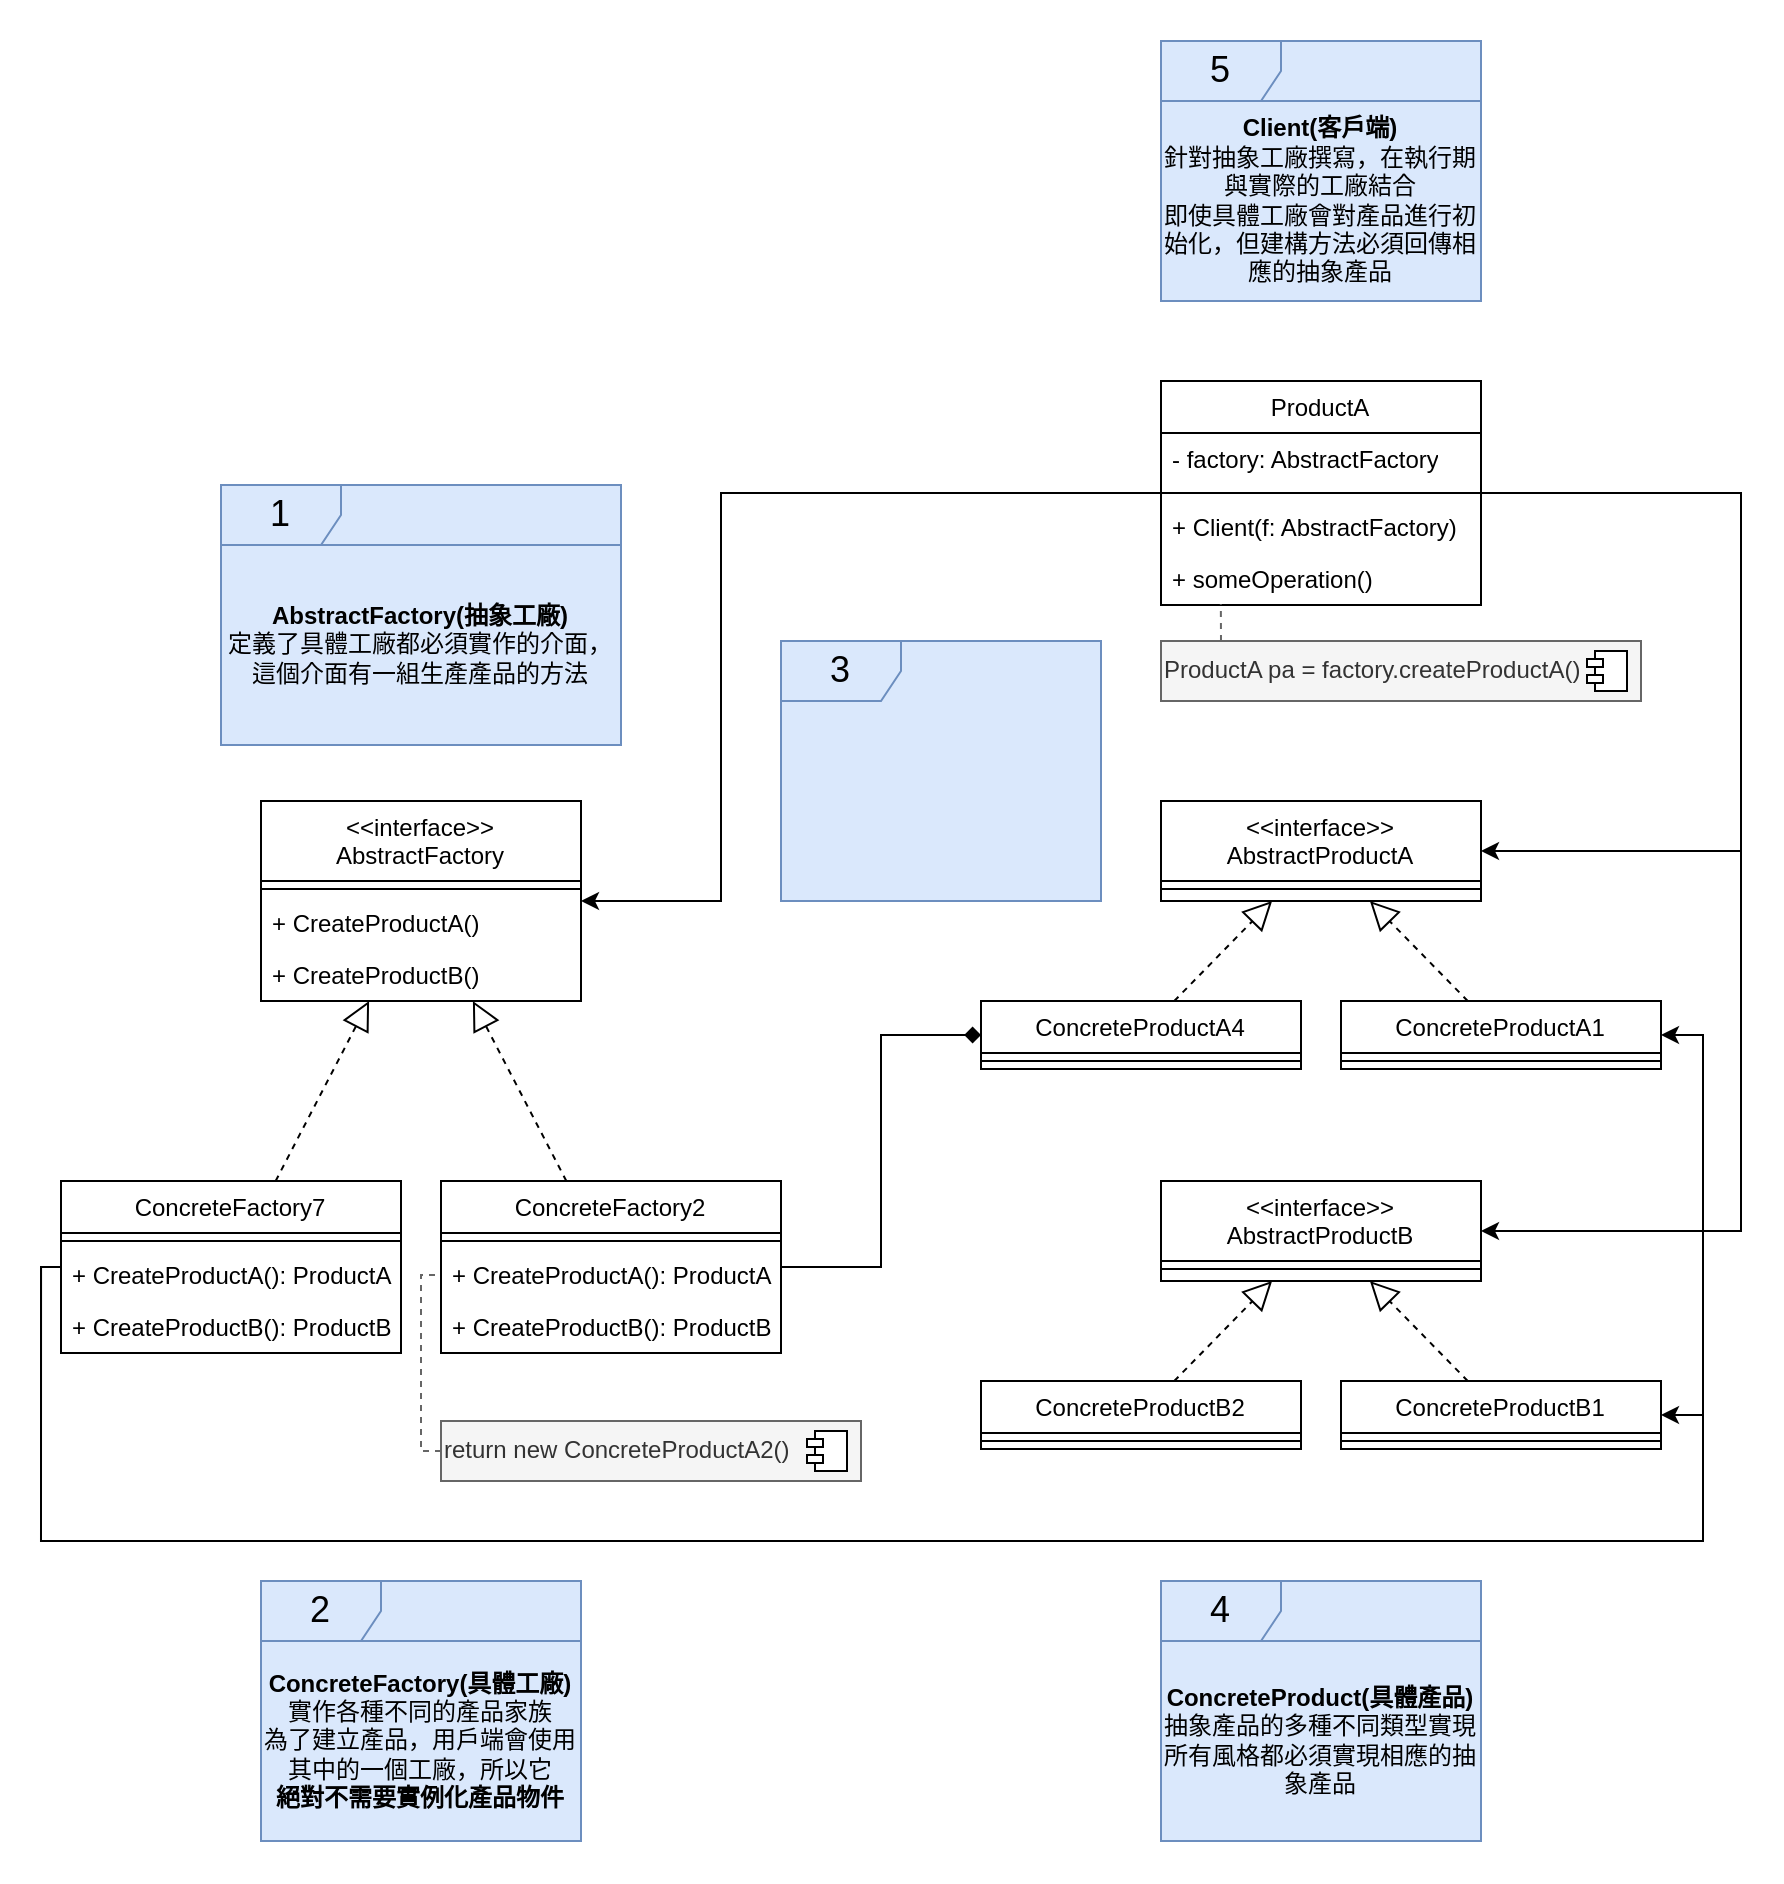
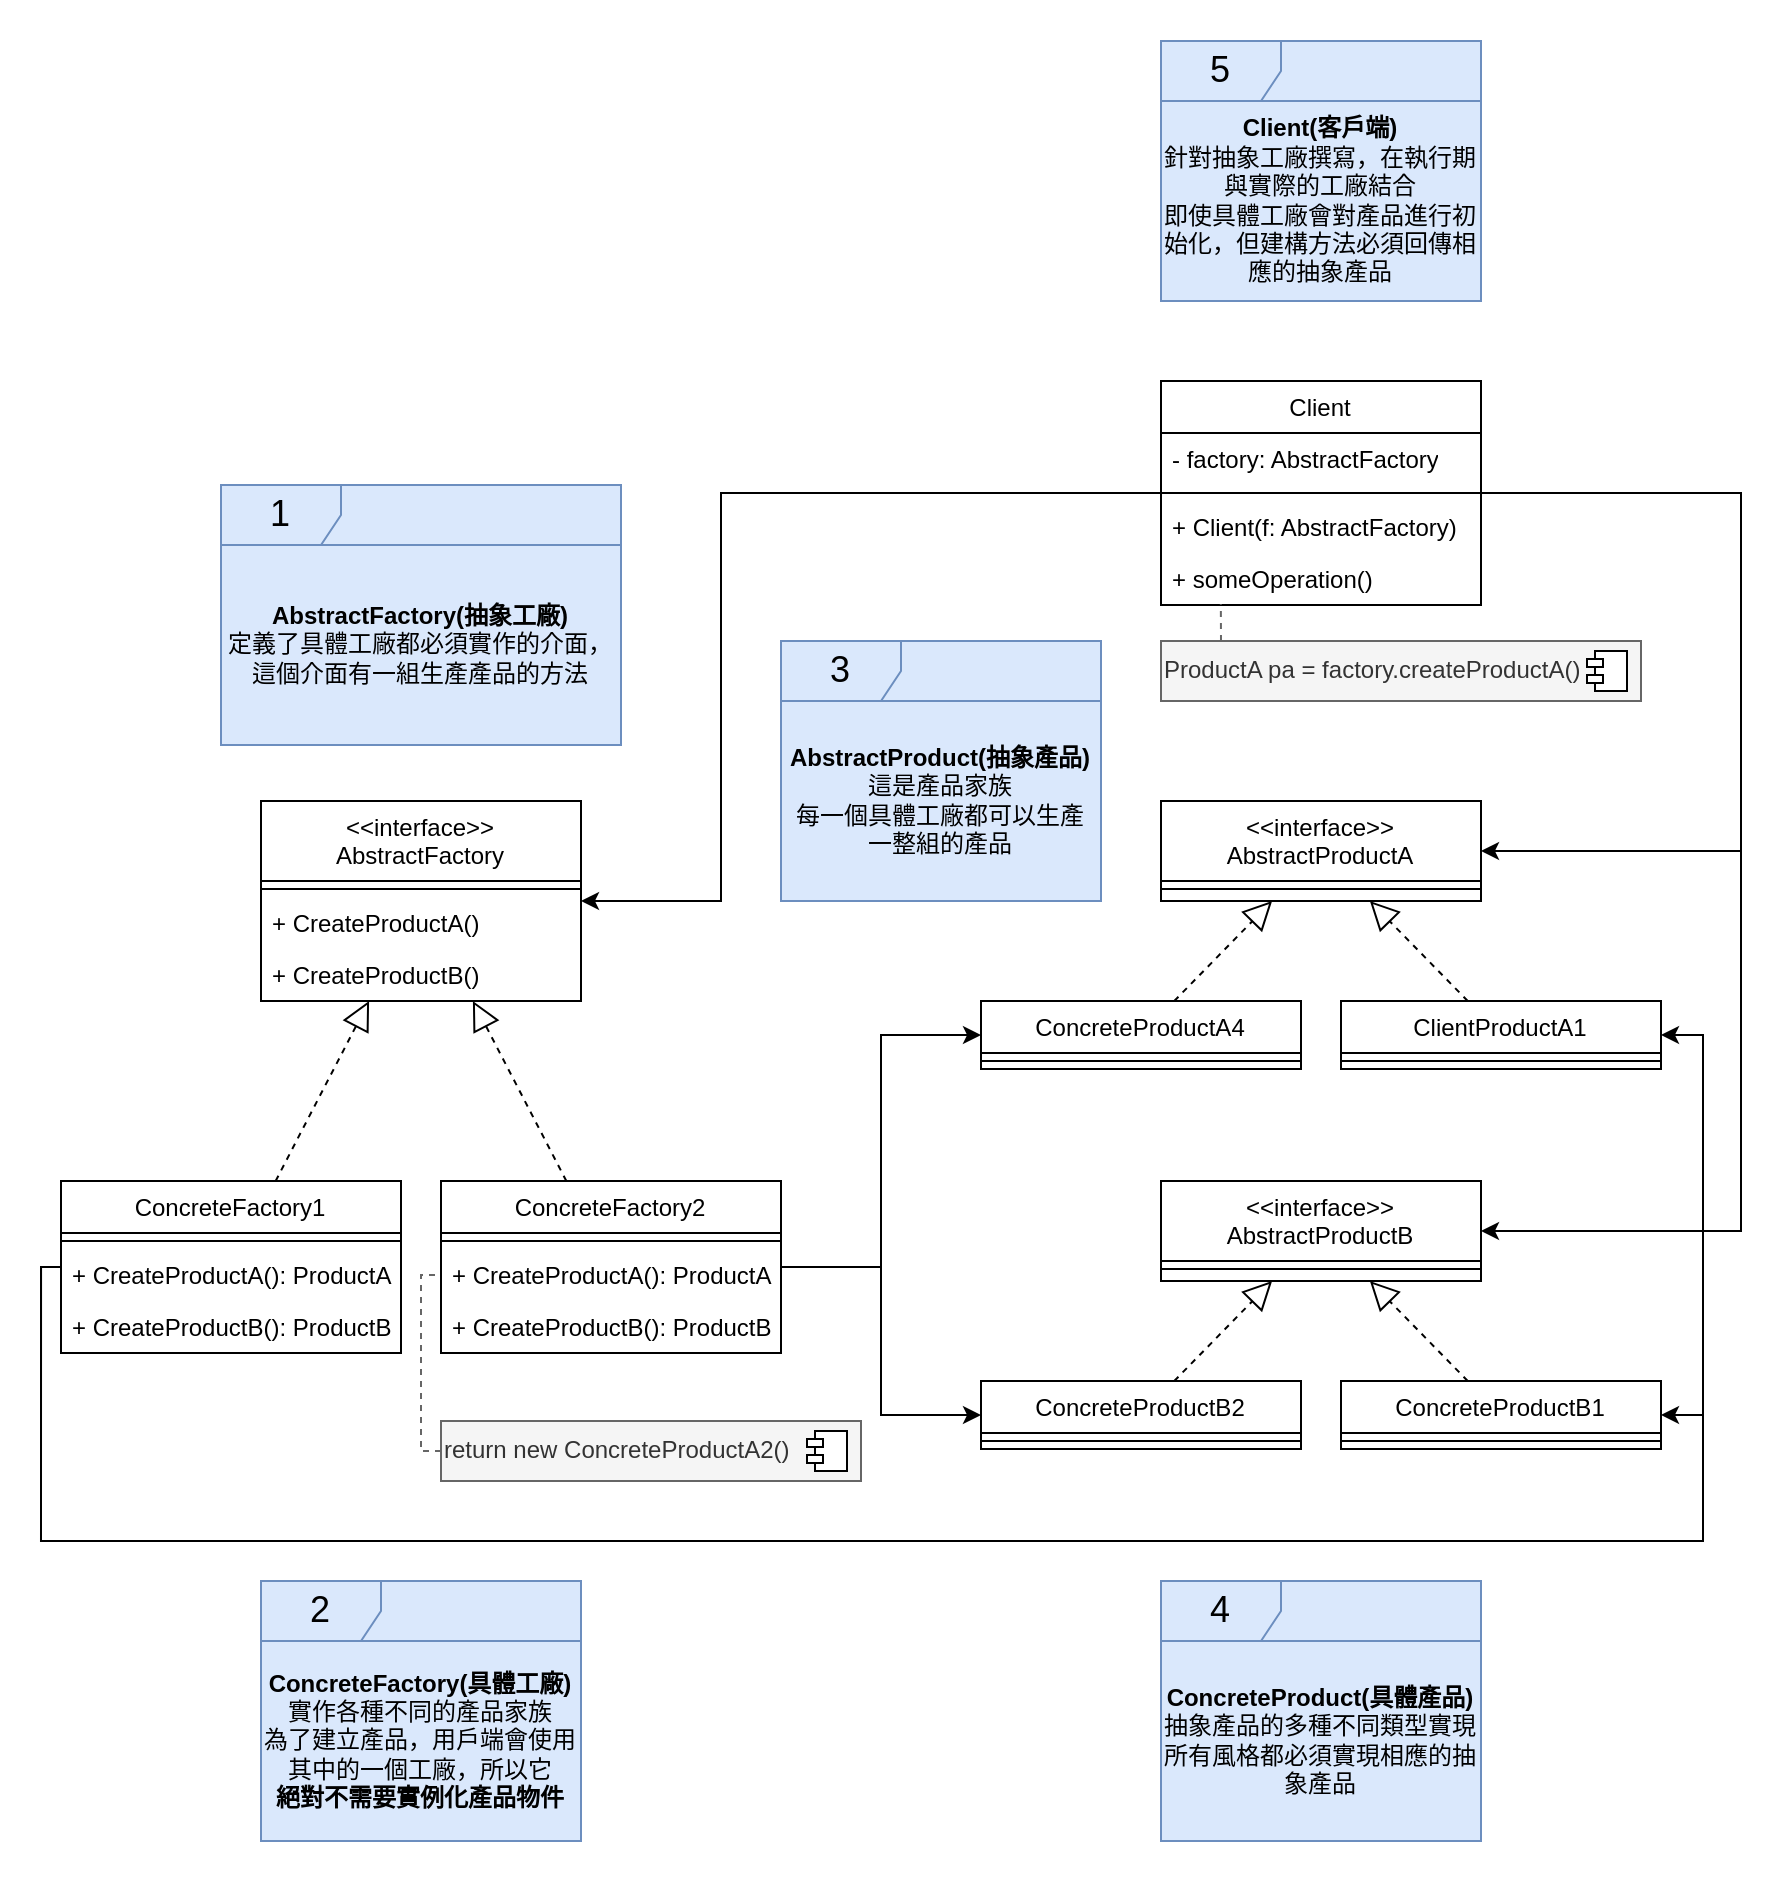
- <mxCell id="32" value="&lt;span style=&quot;font-weight: 400; text-wrap: nowrap;&quot;&gt;ProductA&lt;/span&gt;" style="swimlane;fontStyle=1;align=center;verticalAlign=top;childLayout=stackLayout;horizontal=1;startSize=26;horizontalStack=0;resizeParent=1;resizeParentMax=0;resizeLast=0;collapsible=1;marginBottom=0;whiteSpace=wrap;html=1;" parent="1" vertex="1"><mxGeometry x="580" y="190" width="160" height="112" as="geometry" /></mxCell>
+ <mxCell id="32" value="&lt;span style=&quot;font-weight: 400; text-wrap: nowrap;&quot;&gt;Client&lt;/span&gt;" style="swimlane;fontStyle=1;align=center;verticalAlign=top;childLayout=stackLayout;horizontal=1;startSize=26;horizontalStack=0;resizeParent=1;resizeParentMax=0;resizeLast=0;collapsible=1;marginBottom=0;whiteSpace=wrap;html=1;" parent="1" vertex="1"><mxGeometry x="580" y="190" width="160" height="112" as="geometry" /></mxCell>
+ <mxCell id="69" value="&lt;span style=&quot;text-wrap: nowrap;&quot;&gt;&lt;b&gt;AbstractProduct&lt;/b&gt;&lt;/span&gt;&lt;b&gt;(抽象產品)&lt;/b&gt;&lt;div&gt;這是產品家族&lt;br&gt;每一個具體工廠都可以生產&lt;br&gt;一整組的產品&lt;/div&gt;" style="html=1;whiteSpace=wrap;fillColor=#dae8fc;strokeColor=#6c8ebf;" parent="66" vertex="1"><mxGeometry y="30" width="160" height="100" as="geometry" /></mxCell>
- <mxCell id="18" value="&lt;span style=&quot;font-weight: 400; text-wrap: nowrap;&quot;&gt;Concrete&lt;/span&gt;&lt;span style=&quot;font-weight: 400; text-wrap: nowrap;&quot;&gt;ProductA1&lt;/span&gt;" style="swimlane;fontStyle=1;align=center;verticalAlign=top;childLayout=stackLayout;horizontal=1;startSize=26;horizontalStack=0;resizeParent=1;resizeParentMax=0;resizeLast=0;collapsible=1;marginBottom=0;whiteSpace=wrap;html=1;" parent="1" vertex="1"><mxGeometry x="670" y="500" width="160" height="34" as="geometry" /></mxCell>
+ <mxCell id="18" value="&lt;span style=&quot;font-weight: 400; text-wrap: nowrap;&quot;&gt;Client&lt;/span&gt;&lt;span style=&quot;font-weight: 400; text-wrap: nowrap;&quot;&gt;ProductA1&lt;/span&gt;" style="swimlane;fontStyle=1;align=center;verticalAlign=top;childLayout=stackLayout;horizontal=1;startSize=26;horizontalStack=0;resizeParent=1;resizeParentMax=0;resizeLast=0;collapsible=1;marginBottom=0;whiteSpace=wrap;html=1;" parent="1" vertex="1"><mxGeometry x="670" y="500" width="160" height="34" as="geometry" /></mxCell>
- <mxCell id="40" value="" style="endArrow=diamond;html=1;rounded=0;edgeStyle=elbowEdgeStyle;" parent="1" source="12" target="16" edge="1"><mxGeometry width="50" height="50" relative="1" as="geometry"><mxPoint x="540" y="600" as="sourcePoint" /><mxPoint x="700" y="867" as="targetPoint" /></mxGeometry></mxCell>
+ <mxCell id="40" value="" style="endArrow=classic;html=1;rounded=0;edgeStyle=elbowEdgeStyle;" parent="1" source="12" target="16" edge="1"><mxGeometry width="50" height="50" relative="1" as="geometry"><mxPoint x="540" y="600" as="sourcePoint" /><mxPoint x="700" y="867" as="targetPoint" /></mxGeometry></mxCell>
- <mxCell id="8" value="&lt;span style=&quot;font-weight: 400; text-wrap: nowrap;&quot;&gt;ConcreteFactory7&lt;/span&gt;" style="swimlane;fontStyle=1;align=center;verticalAlign=top;childLayout=stackLayout;horizontal=1;startSize=26;horizontalStack=0;resizeParent=1;resizeParentMax=0;resizeLast=0;collapsible=1;marginBottom=0;whiteSpace=wrap;html=1;" parent="1" vertex="1"><mxGeometry x="30" y="590" width="170" height="86" as="geometry" /></mxCell>
+ <mxCell id="8" value="&lt;span style=&quot;font-weight: 400; text-wrap: nowrap;&quot;&gt;ConcreteFactory1&lt;/span&gt;" style="swimlane;fontStyle=1;align=center;verticalAlign=top;childLayout=stackLayout;horizontal=1;startSize=26;horizontalStack=0;resizeParent=1;resizeParentMax=0;resizeLast=0;collapsible=1;marginBottom=0;whiteSpace=wrap;html=1;" parent="1" vertex="1"><mxGeometry x="30" y="590" width="170" height="86" as="geometry" /></mxCell>
+ <mxCell id="41" value="" style="endArrow=classic;html=1;rounded=0;edgeStyle=elbowEdgeStyle;" parent="1" source="12" target="22" edge="1"><mxGeometry width="50" height="50" relative="1" as="geometry"><mxPoint x="390" y="643" as="sourcePoint" /><mxPoint x="500" y="527" as="targetPoint" /></mxGeometry></mxCell>
